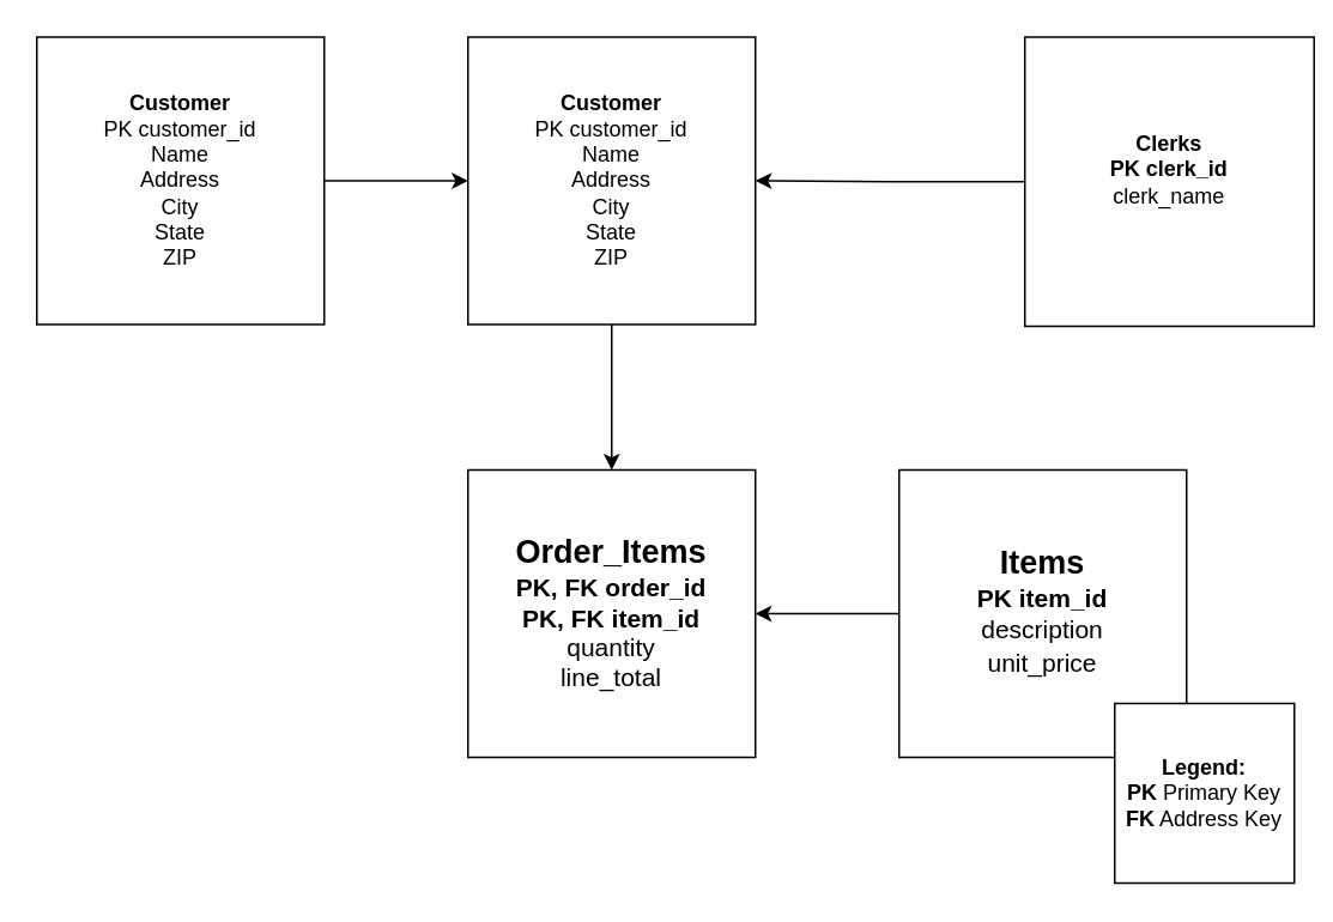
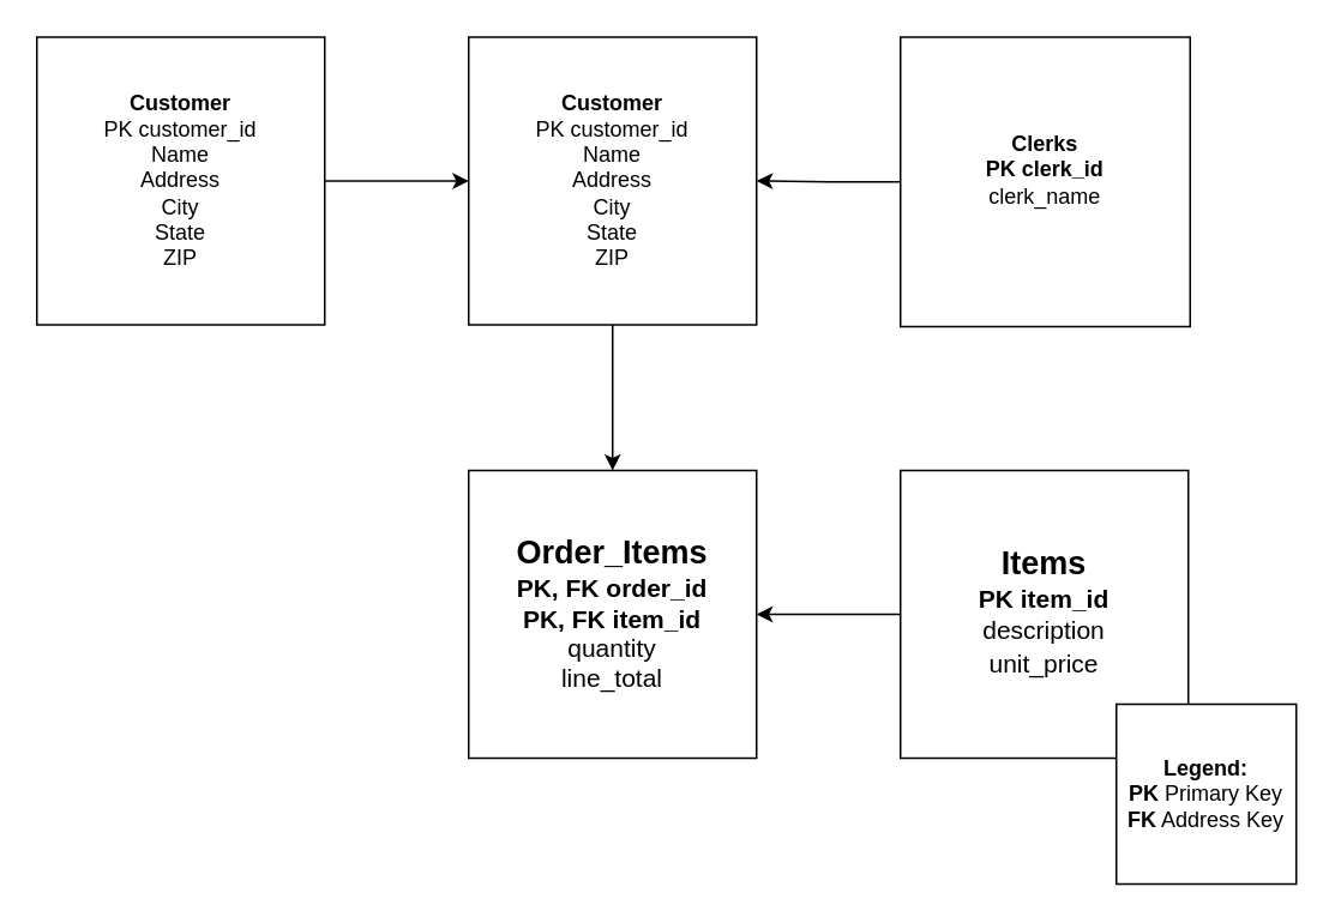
- <mxCell id="8" value="&lt;b&gt;Clerks&lt;br&gt;PK clerk_id&lt;br&gt;&lt;/b&gt;&lt;div&gt;&lt;/div&gt;&lt;div&gt;clerk_name&lt;/div&gt;&lt;div&gt;&lt;b&gt;&lt;br&gt;&lt;/b&gt;&lt;/div&gt;" style="whiteSpace=wrap;html=1;aspect=fixed;" vertex="1" parent="1"><mxGeometry x="570" y="20" width="161" height="161" as="geometry" /></mxCell>
+ <mxCell id="8" value="&lt;b&gt;Clerks&lt;br&gt;PK clerk_id&lt;br&gt;&lt;/b&gt;&lt;div&gt;&lt;/div&gt;&lt;div&gt;clerk_name&lt;/div&gt;&lt;div&gt;&lt;b&gt;&lt;br&gt;&lt;/b&gt;&lt;/div&gt;" style="whiteSpace=wrap;html=1;aspect=fixed;" vertex="1" parent="1"><mxGeometry x="500" y="20" width="161" height="161" as="geometry" /></mxCell>
